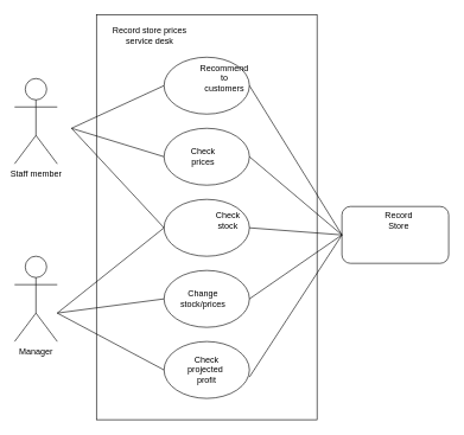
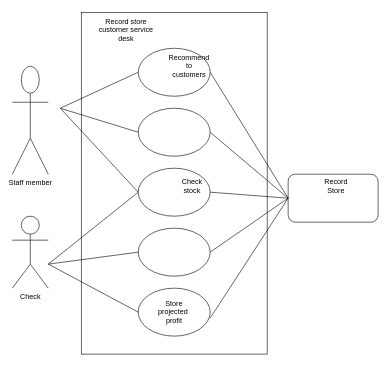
- <mxCell id="28" value="Record store prices service desk" style="text;html=1;strokeColor=none;fillColor=none;align=center;verticalAlign=middle;whiteSpace=wrap;rounded=0;" parent="1" vertex="1"><mxGeometry x="150" y="40" width="120" height="20" as="geometry" /></mxCell>
+ <mxCell id="28" value="Record store customer service desk" style="text;html=1;strokeColor=none;fillColor=none;align=center;verticalAlign=middle;whiteSpace=wrap;rounded=0;" parent="1" vertex="1"><mxGeometry x="150" y="40" width="120" height="20" as="geometry" /></mxCell>
- <mxCell id="3" value="Staff member" style="shape=umlActor;verticalLabelPosition=bottom;labelBackgroundColor=#ffffff;verticalAlign=top;html=1;outlineConnect=0;" parent="1" vertex="1"><mxGeometry x="20" y="110" width="60" height="120" as="geometry" /></mxCell>
+ <mxCell id="3" value="Staff member" style="shape=umlActor;verticalLabelPosition=bottom;labelBackgroundColor=#ffffff;verticalAlign=top;html=1;outlineConnect=0;" parent="1" vertex="1"><mxGeometry x="20" y="110" width="60" height="180" as="geometry" /></mxCell>
- <mxCell id="13" value="Check prices" style="text;html=1;strokeColor=none;fillColor=none;align=center;verticalAlign=middle;whiteSpace=wrap;rounded=0;" parent="1" vertex="1"><mxGeometry x="270" y="210" width="30" height="20" as="geometry" /></mxCell>
- <mxCell id="14" value="Change stock/prices" style="text;html=1;strokeColor=none;fillColor=none;align=center;verticalAlign=middle;whiteSpace=wrap;rounded=0;" parent="1" vertex="1"><mxGeometry x="265" y="410" width="40" height="20" as="geometry" /></mxCell>
- <mxCell id="4" value="Manager" style="shape=umlActor;verticalLabelPosition=bottom;labelBackgroundColor=#ffffff;verticalAlign=top;html=1;outlineConnect=0;" parent="1" vertex="1"><mxGeometry x="20" y="360" width="60" height="120" as="geometry" /></mxCell>
+ <mxCell id="4" value="Check" style="shape=umlActor;verticalLabelPosition=bottom;labelBackgroundColor=#ffffff;verticalAlign=top;html=1;outlineConnect=0;" parent="1" vertex="1"><mxGeometry x="20" y="360" width="60" height="120" as="geometry" /></mxCell>
- <mxCell id="15" value="Check projected&amp;nbsp; profit" style="text;html=1;strokeColor=none;fillColor=none;align=center;verticalAlign=middle;whiteSpace=wrap;rounded=0;" parent="1" vertex="1"><mxGeometry x="270" y="510" width="40" height="20" as="geometry" /></mxCell>
+ <mxCell id="15" value="Store projected&amp;nbsp; profit" style="text;html=1;strokeColor=none;fillColor=none;align=center;verticalAlign=middle;whiteSpace=wrap;rounded=0;" parent="1" vertex="1"><mxGeometry x="270" y="510" width="40" height="20" as="geometry" /></mxCell>
